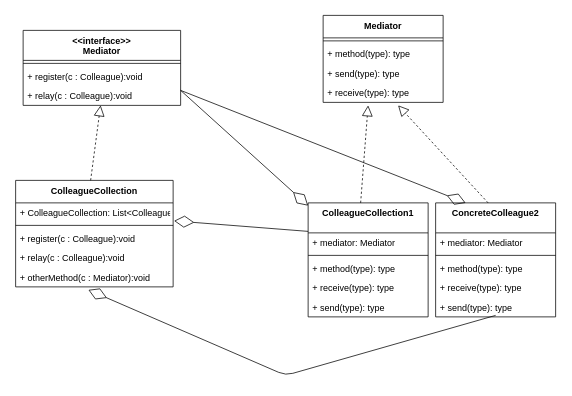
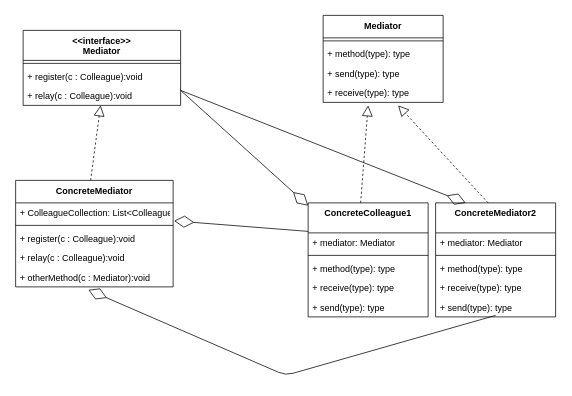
- <mxCell id="26" value="ColleagueCollection" style="swimlane;fontStyle=1;align=center;verticalAlign=top;childLayout=stackLayout;horizontal=1;startSize=30;horizontalStack=0;resizeParent=1;resizeParentMax=0;resizeLast=0;collapsible=1;marginBottom=0;" vertex="1" parent="1"><mxGeometry x="20" y="240" width="210" height="142" as="geometry" /></mxCell>
+ <mxCell id="26" value="ConcreteMediator" style="swimlane;fontStyle=1;align=center;verticalAlign=top;childLayout=stackLayout;horizontal=1;startSize=30;horizontalStack=0;resizeParent=1;resizeParentMax=0;resizeLast=0;collapsible=1;marginBottom=0;" vertex="1" parent="1"><mxGeometry x="20" y="240" width="210" height="142" as="geometry" /></mxCell>
- <mxCell id="11" value="ColleagueCollection1" style="swimlane;fontStyle=1;align=center;verticalAlign=top;childLayout=stackLayout;horizontal=1;startSize=40;horizontalStack=0;resizeParent=1;resizeParentMax=0;resizeLast=0;collapsible=1;marginBottom=0;" vertex="1" parent="1"><mxGeometry x="410" y="270" width="160" height="152" as="geometry" /></mxCell>
+ <mxCell id="11" value="ConcreteColleague1" style="swimlane;fontStyle=1;align=center;verticalAlign=top;childLayout=stackLayout;horizontal=1;startSize=40;horizontalStack=0;resizeParent=1;resizeParentMax=0;resizeLast=0;collapsible=1;marginBottom=0;" vertex="1" parent="1"><mxGeometry x="410" y="270" width="160" height="152" as="geometry" /></mxCell>
- <mxCell id="18" value="ConcreteColleague2" style="swimlane;fontStyle=1;align=center;verticalAlign=top;childLayout=stackLayout;horizontal=1;startSize=40;horizontalStack=0;resizeParent=1;resizeParentMax=0;resizeLast=0;collapsible=1;marginBottom=0;" vertex="1" parent="1"><mxGeometry x="580" y="270" width="160" height="152" as="geometry" /></mxCell>
+ <mxCell id="18" value="ConcreteMediator2" style="swimlane;fontStyle=1;align=center;verticalAlign=top;childLayout=stackLayout;horizontal=1;startSize=40;horizontalStack=0;resizeParent=1;resizeParentMax=0;resizeLast=0;collapsible=1;marginBottom=0;" vertex="1" parent="1"><mxGeometry x="580" y="270" width="160" height="152" as="geometry" /></mxCell>
